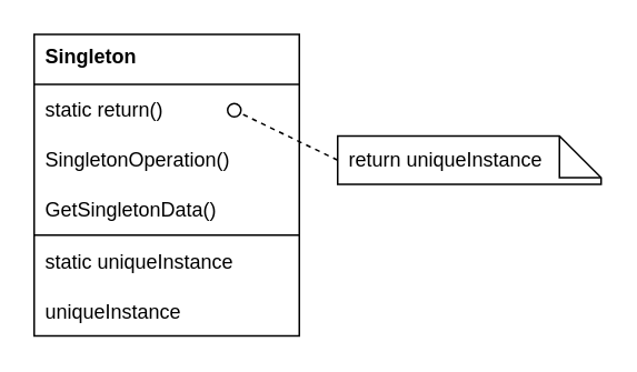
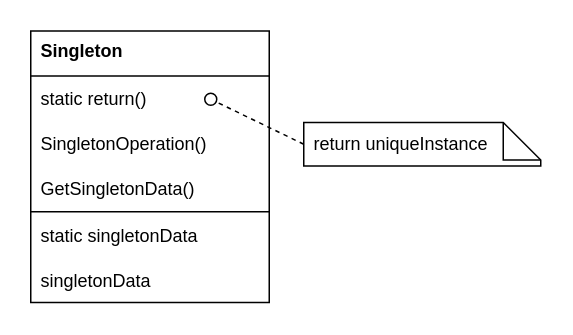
- <mxCell id="7" value="static uniqueInstance" style="text;strokeColor=none;fillColor=none;align=left;verticalAlign=middle;spacingLeft=5;spacingRight=4;overflow=hidden;rotatable=0;points=[[0,0.5],[1,0.5]];portConstraint=eastwest;fontSize=12;fontStyle=0;connectable=1;allowArrows=0;" vertex="1" parent="2"><mxGeometry y="121" width="159" height="30" as="geometry" /></mxCell>
+ <mxCell id="7" value="static singletonData" style="text;strokeColor=none;fillColor=none;align=left;verticalAlign=middle;spacingLeft=5;spacingRight=4;overflow=hidden;rotatable=0;points=[[0,0.5],[1,0.5]];portConstraint=eastwest;fontSize=12;fontStyle=0;connectable=1;allowArrows=0;" vertex="1" parent="2"><mxGeometry y="121" width="159" height="30" as="geometry" /></mxCell>
- <mxCell id="8" value="uniqueInstance" style="text;strokeColor=none;fillColor=none;align=left;verticalAlign=middle;spacingLeft=5;spacingRight=4;overflow=hidden;rotatable=0;points=[[0,0.5],[1,0.5]];portConstraint=eastwest;fontSize=12;fontStyle=0;connectable=1;allowArrows=0;" vertex="1" parent="2"><mxGeometry y="151" width="159" height="30" as="geometry" /></mxCell>
+ <mxCell id="8" value="singletonData" style="text;strokeColor=none;fillColor=none;align=left;verticalAlign=middle;spacingLeft=5;spacingRight=4;overflow=hidden;rotatable=0;points=[[0,0.5],[1,0.5]];portConstraint=eastwest;fontSize=12;fontStyle=0;connectable=1;allowArrows=0;" vertex="1" parent="2"><mxGeometry y="151" width="159" height="30" as="geometry" /></mxCell>
